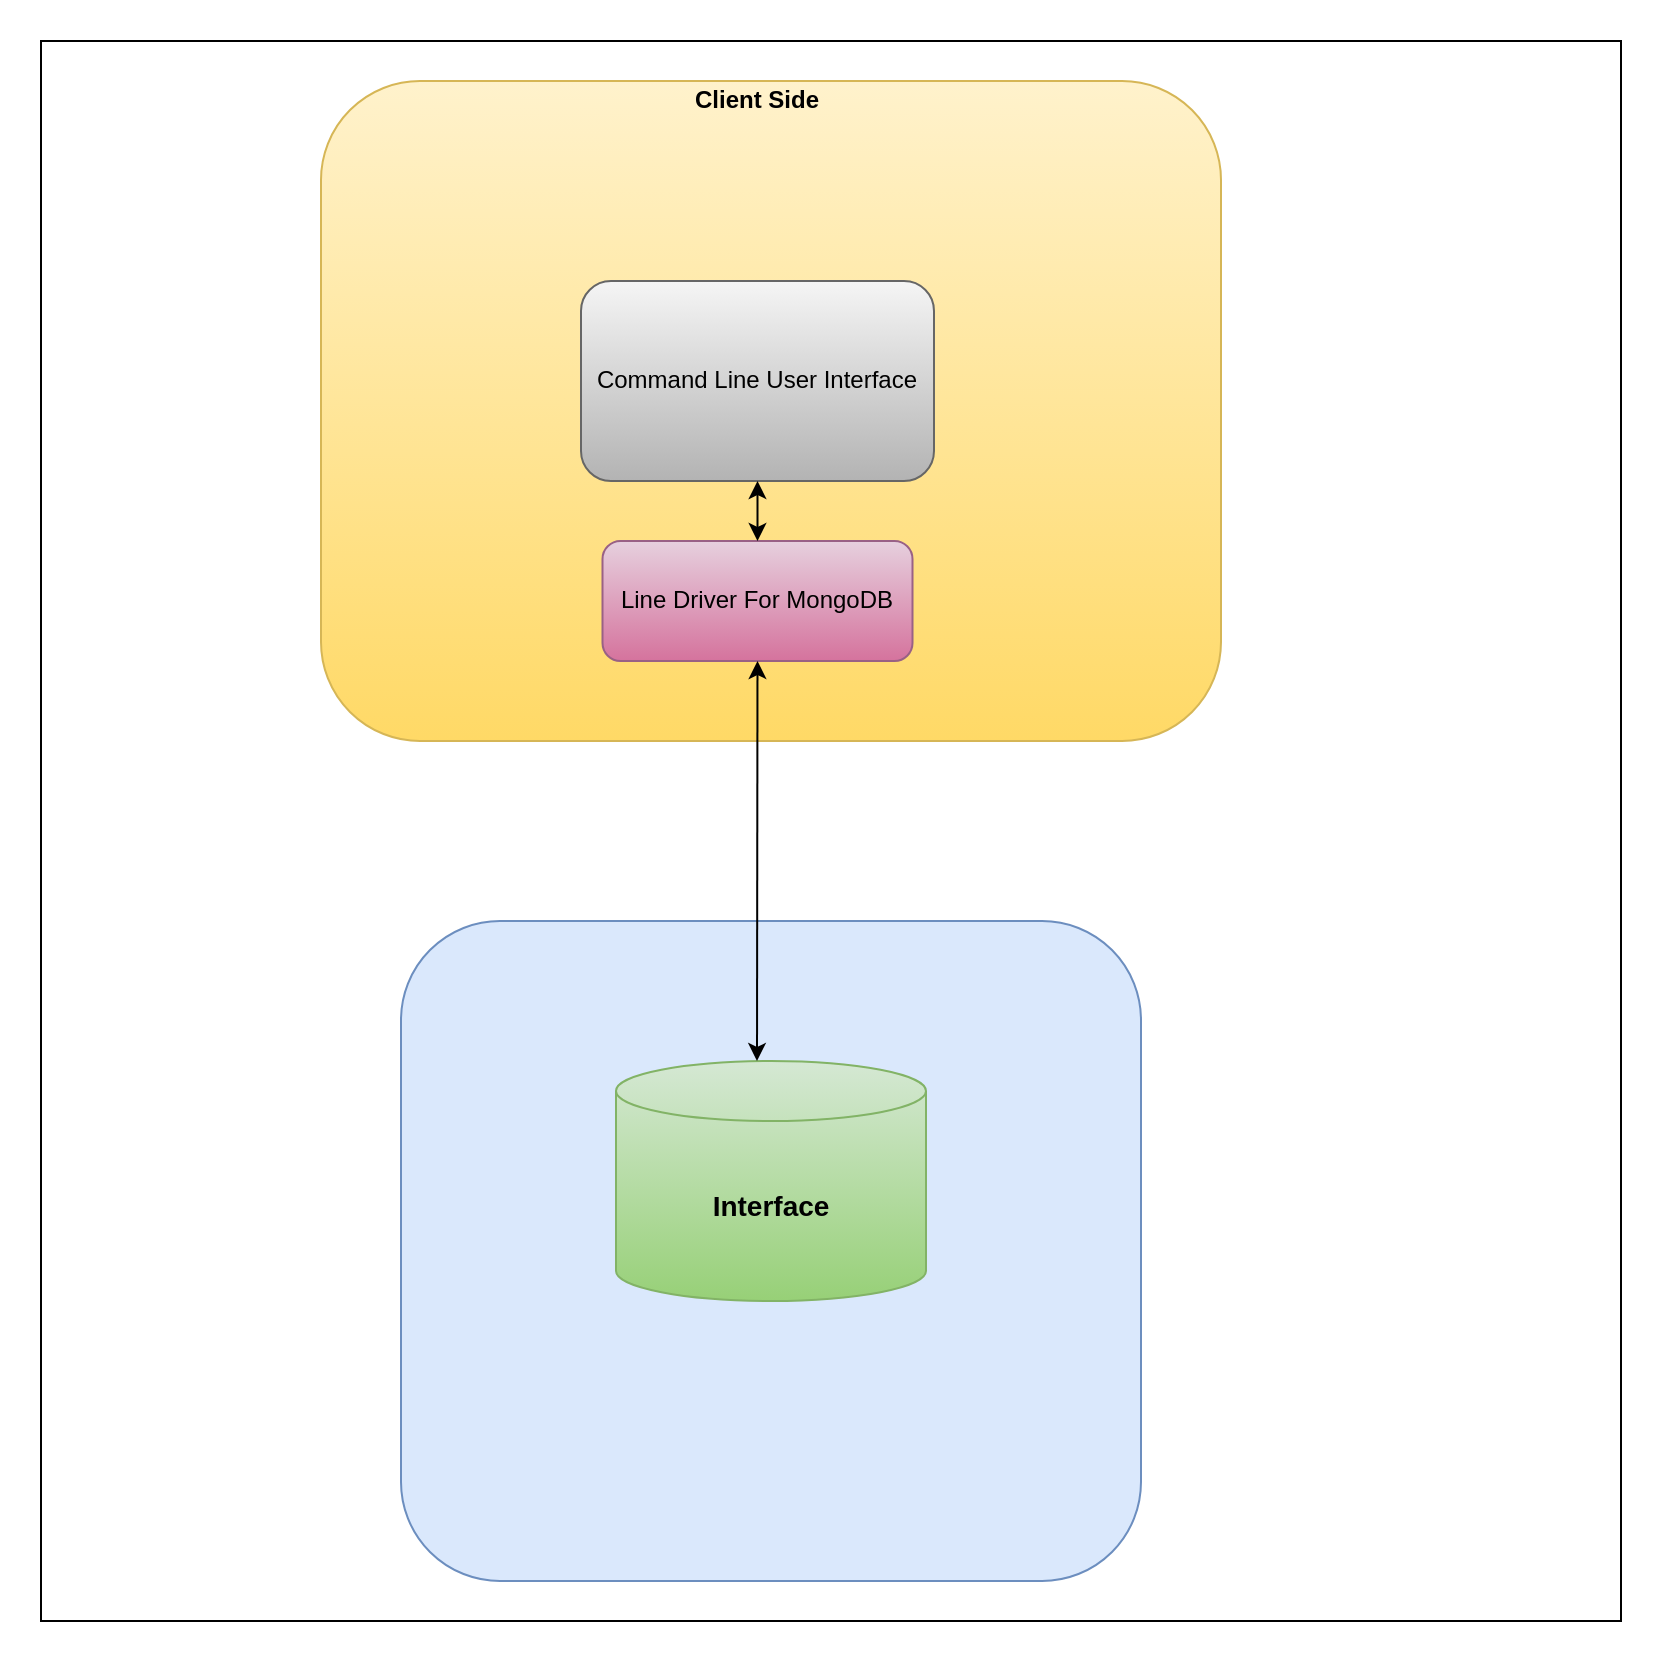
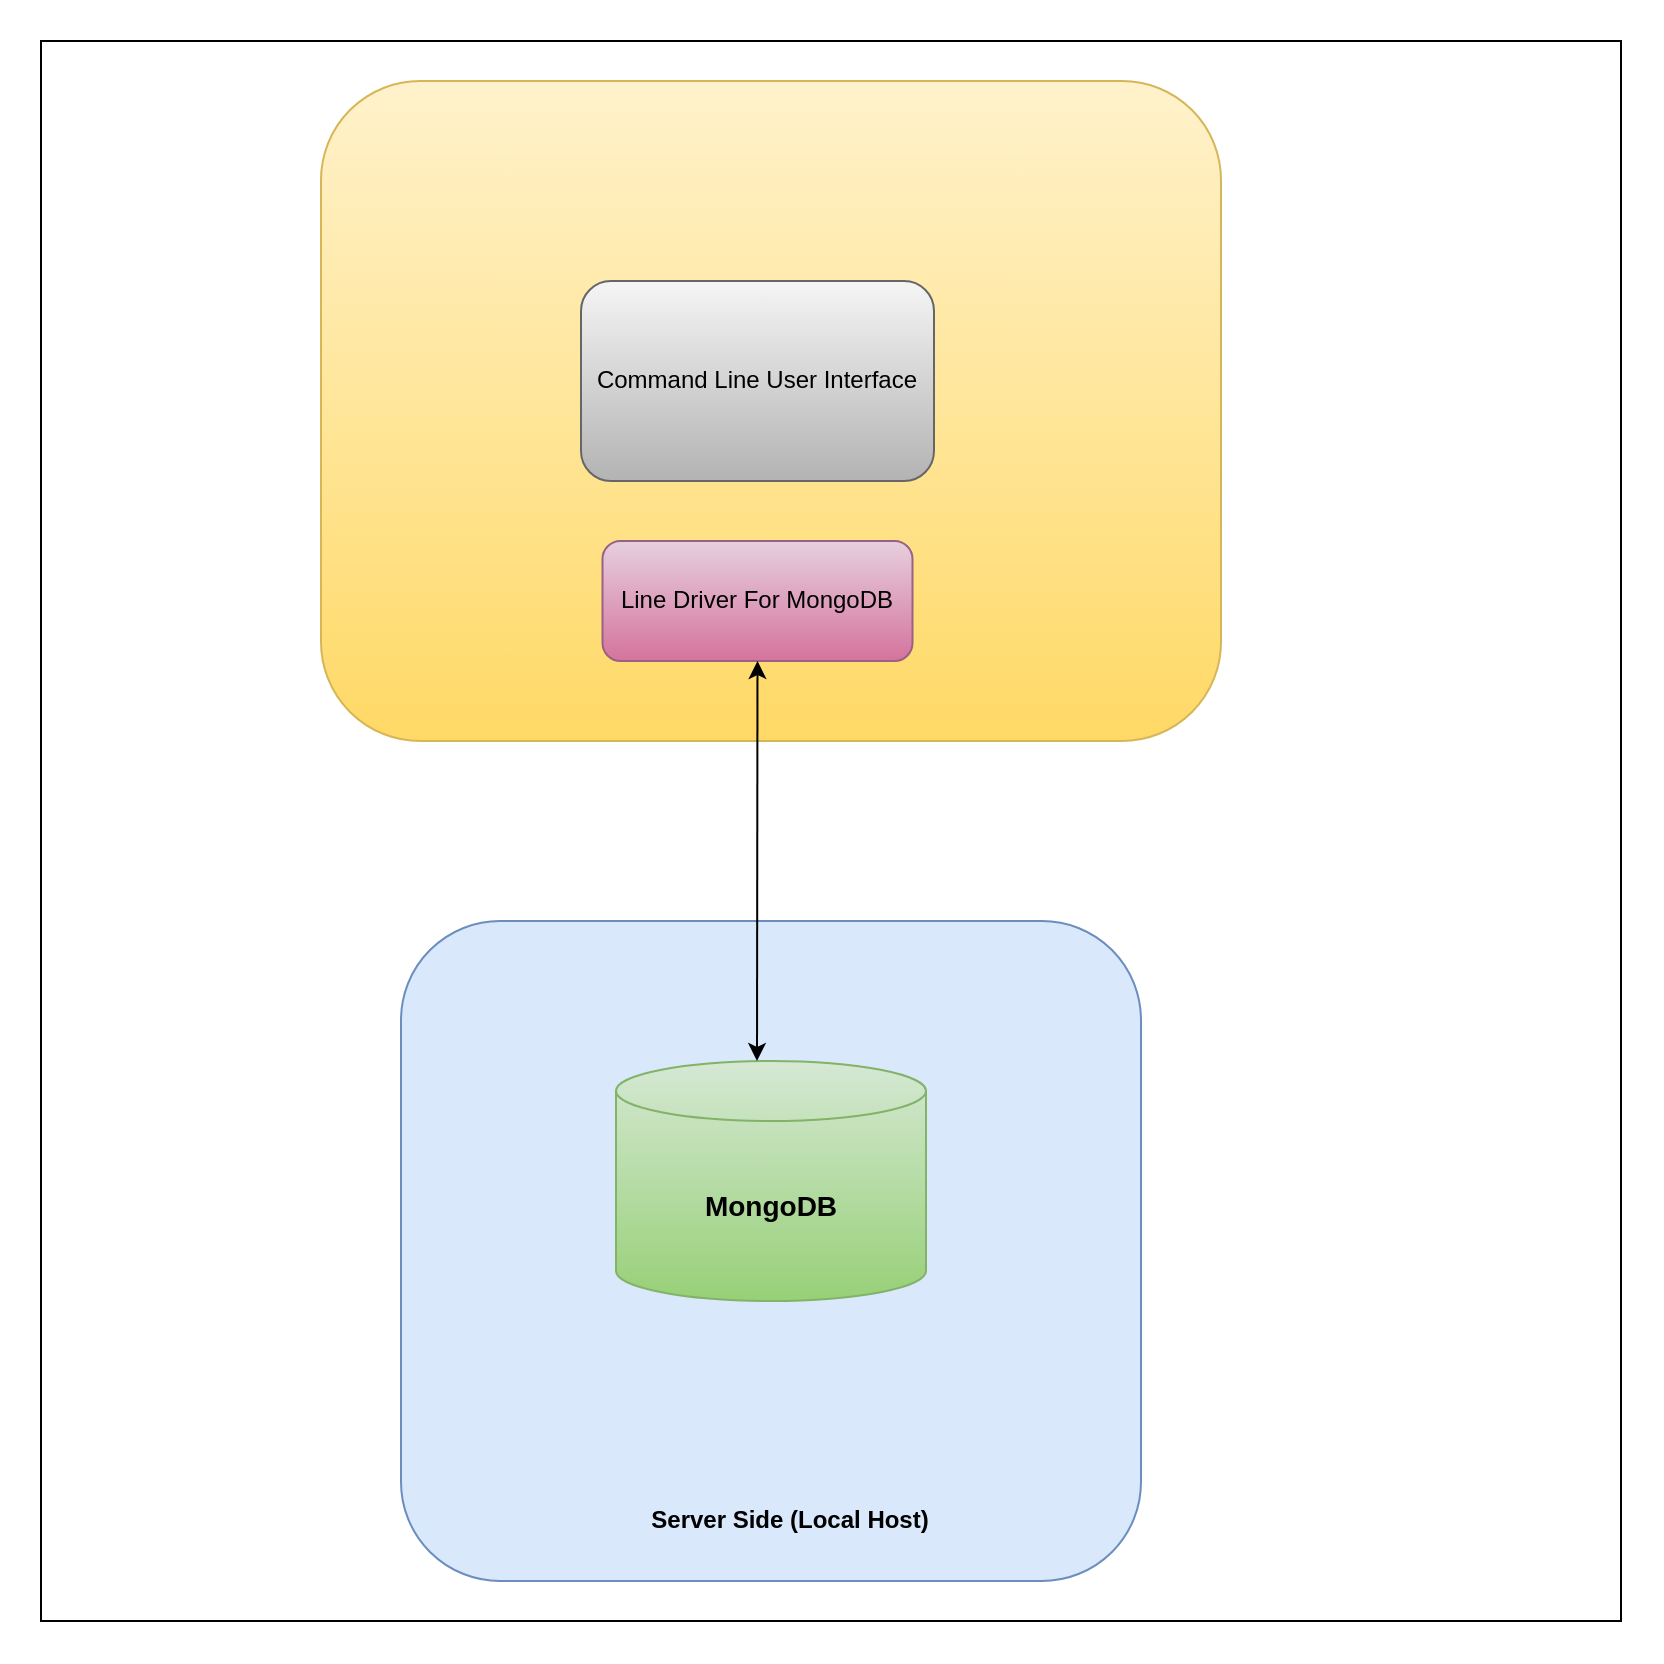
- <mxCell id="5" value="&lt;b&gt;Client Side&lt;/b&gt;" style="text;html=1;strokeColor=none;fillColor=none;align=center;verticalAlign=middle;whiteSpace=wrap;rounded=0;" vertex="1" parent="1"><mxGeometry x="345.75" y="40" width="65" height="20" as="geometry" /></mxCell>
- <mxCell id="7" value="" style="endArrow=classic;startArrow=classic;html=1;entryX=0.5;entryY=1;entryDx=0;entryDy=0;exitX=0.5;exitY=0;exitDx=0;exitDy=0;" edge="1" parent="1" source="6" target="4"><mxGeometry width="50" height="50" relative="1" as="geometry"><mxPoint x="280" y="240" as="sourcePoint" /><mxPoint x="330" y="190" as="targetPoint" /></mxGeometry></mxCell>
- <mxCell id="10" value="&lt;b&gt;&lt;font style=&quot;font-size: 14px&quot;&gt;Interface&lt;/font&gt;&lt;/b&gt;" style="shape=cylinder3;whiteSpace=wrap;html=1;boundedLbl=1;backgroundOutline=1;size=15;fillColor=#d5e8d4;strokeColor=#82b366;gradientColor=#97d077;" vertex="1" parent="1"><mxGeometry x="307.5" y="530" width="155" height="120" as="geometry" /></mxCell>
+ <mxCell id="10" value="&lt;b&gt;&lt;font style=&quot;font-size: 14px&quot;&gt;MongoDB&lt;/font&gt;&lt;/b&gt;" style="shape=cylinder3;whiteSpace=wrap;html=1;boundedLbl=1;backgroundOutline=1;size=15;fillColor=#d5e8d4;strokeColor=#82b366;gradientColor=#97d077;" vertex="1" parent="1"><mxGeometry x="307.5" y="530" width="155" height="120" as="geometry" /></mxCell>
+ <mxCell id="9" value="&lt;b&gt;Server Side (Local Host)&lt;/b&gt;" style="text;html=1;strokeColor=none;fillColor=none;align=center;verticalAlign=middle;whiteSpace=wrap;rounded=0;" vertex="1" parent="1"><mxGeometry x="321.25" y="750" width="147.5" height="20" as="geometry" /></mxCell>
